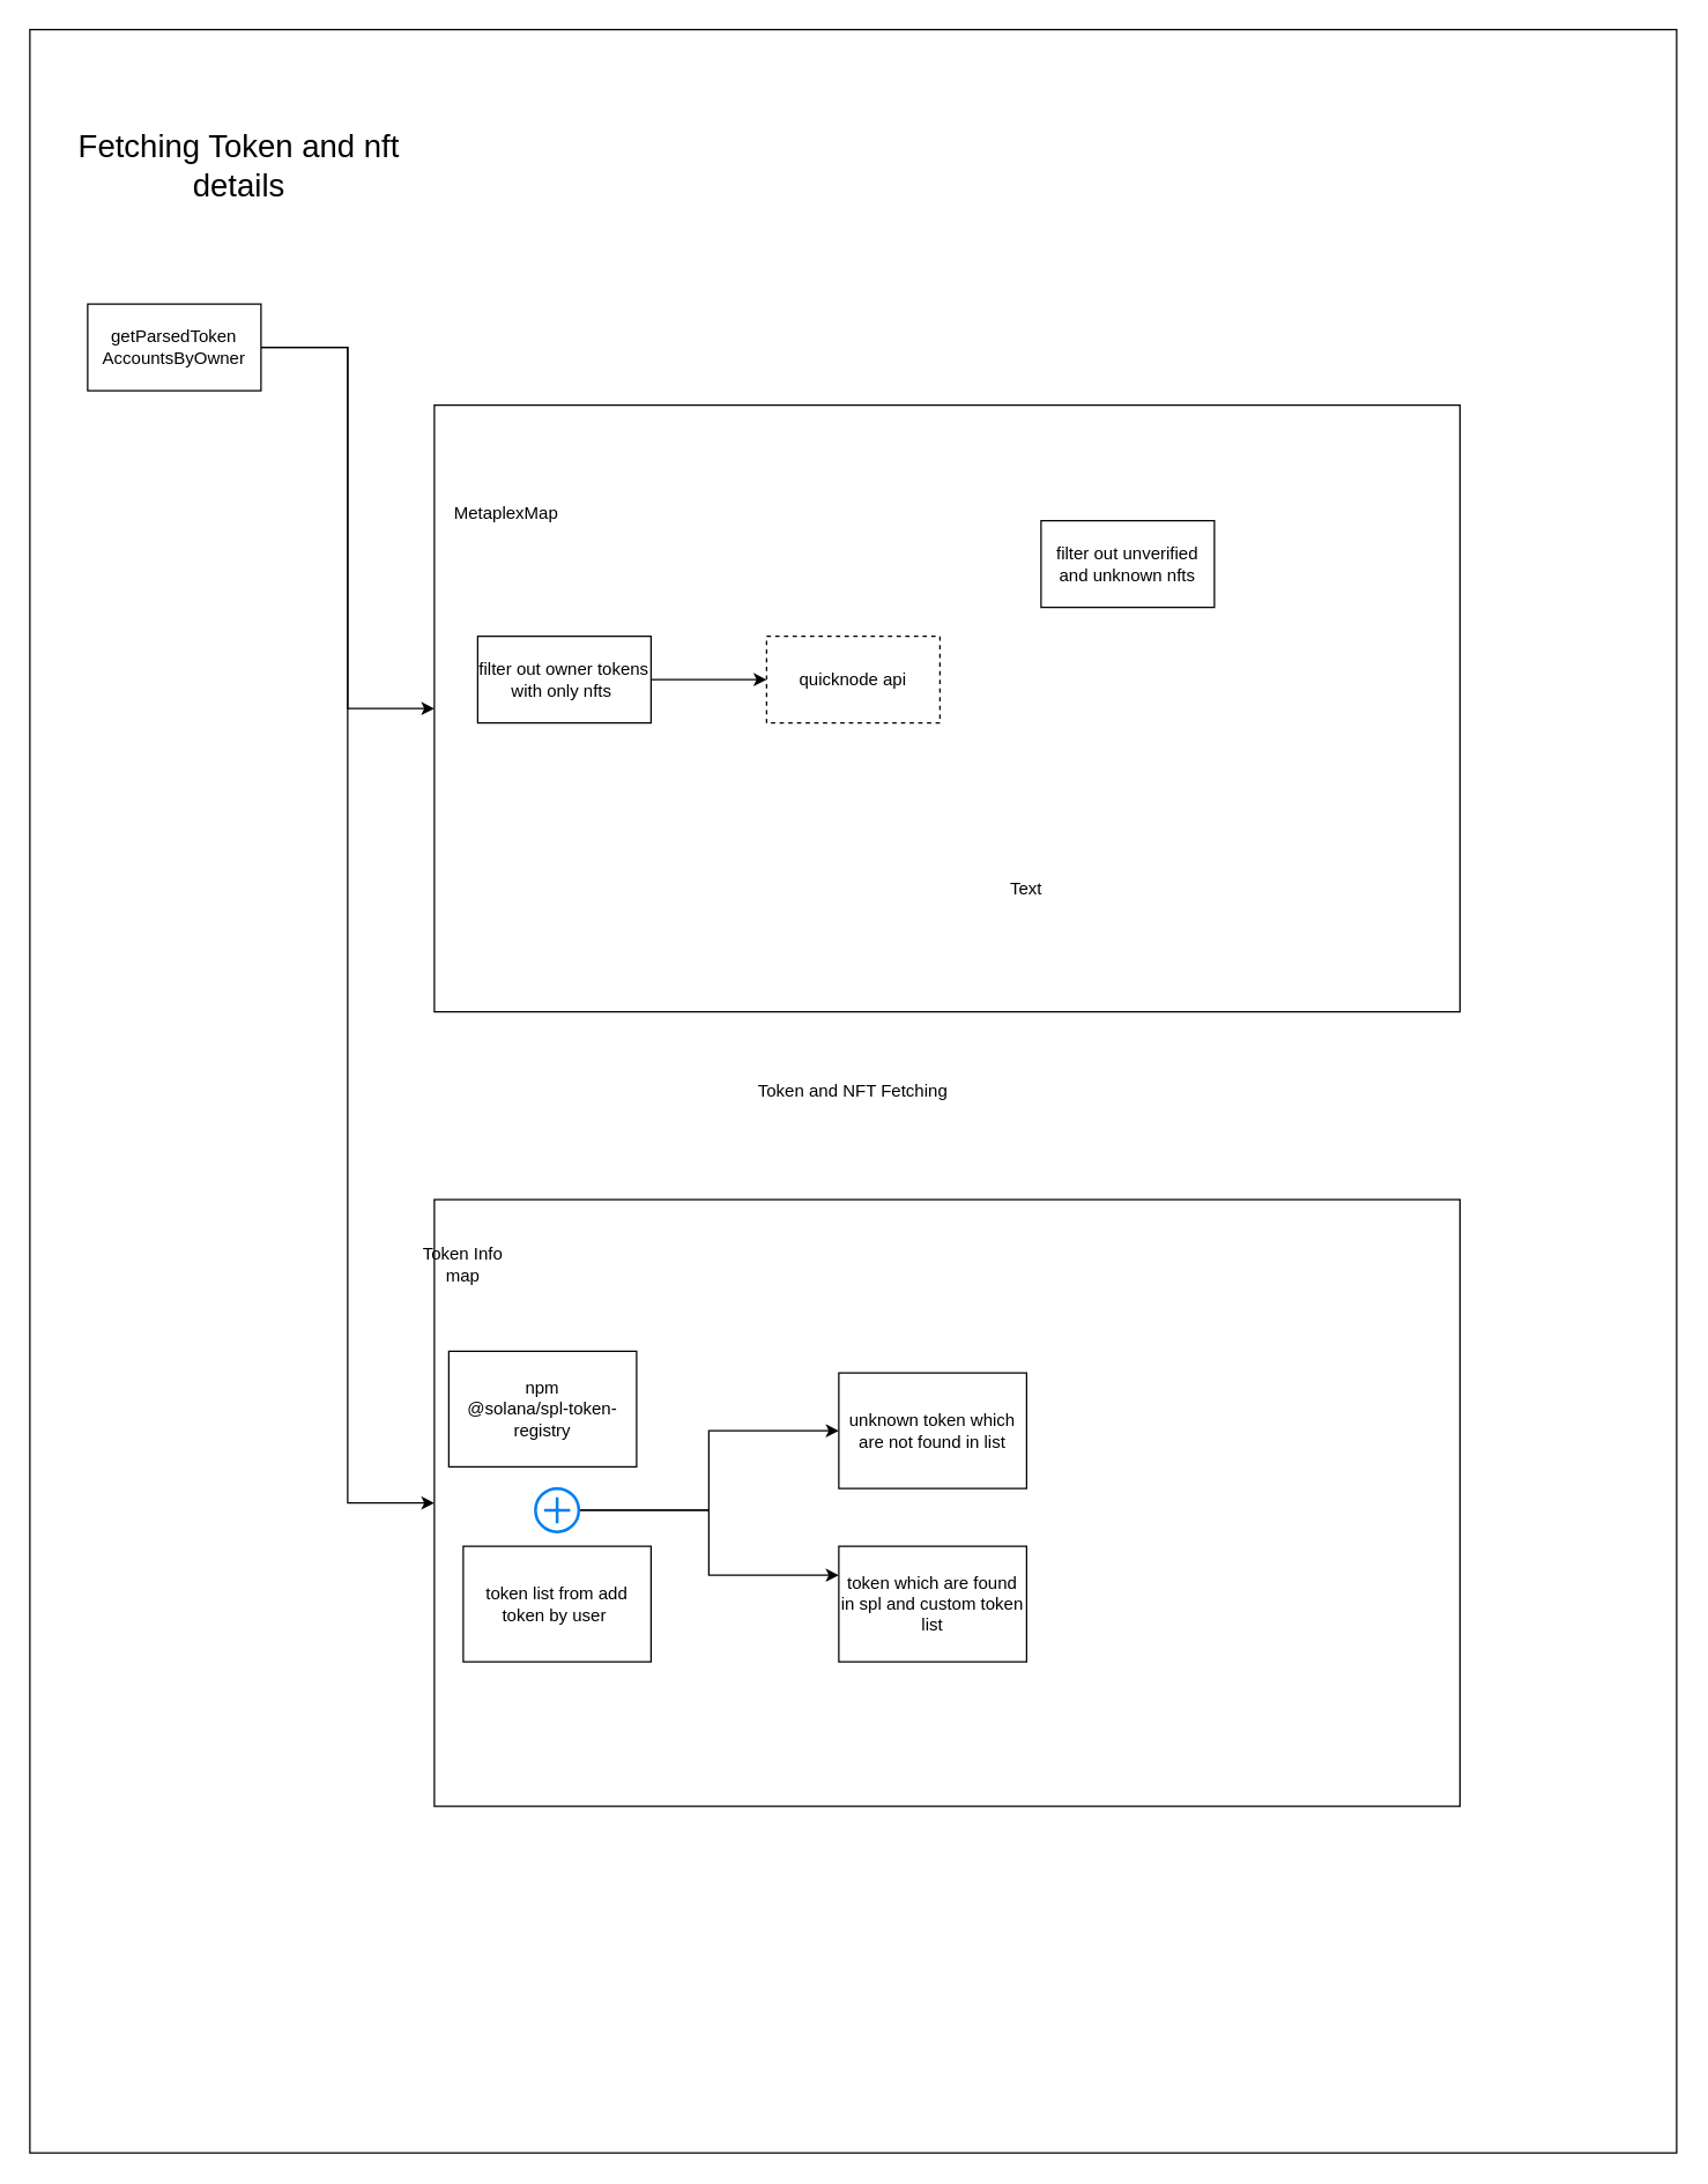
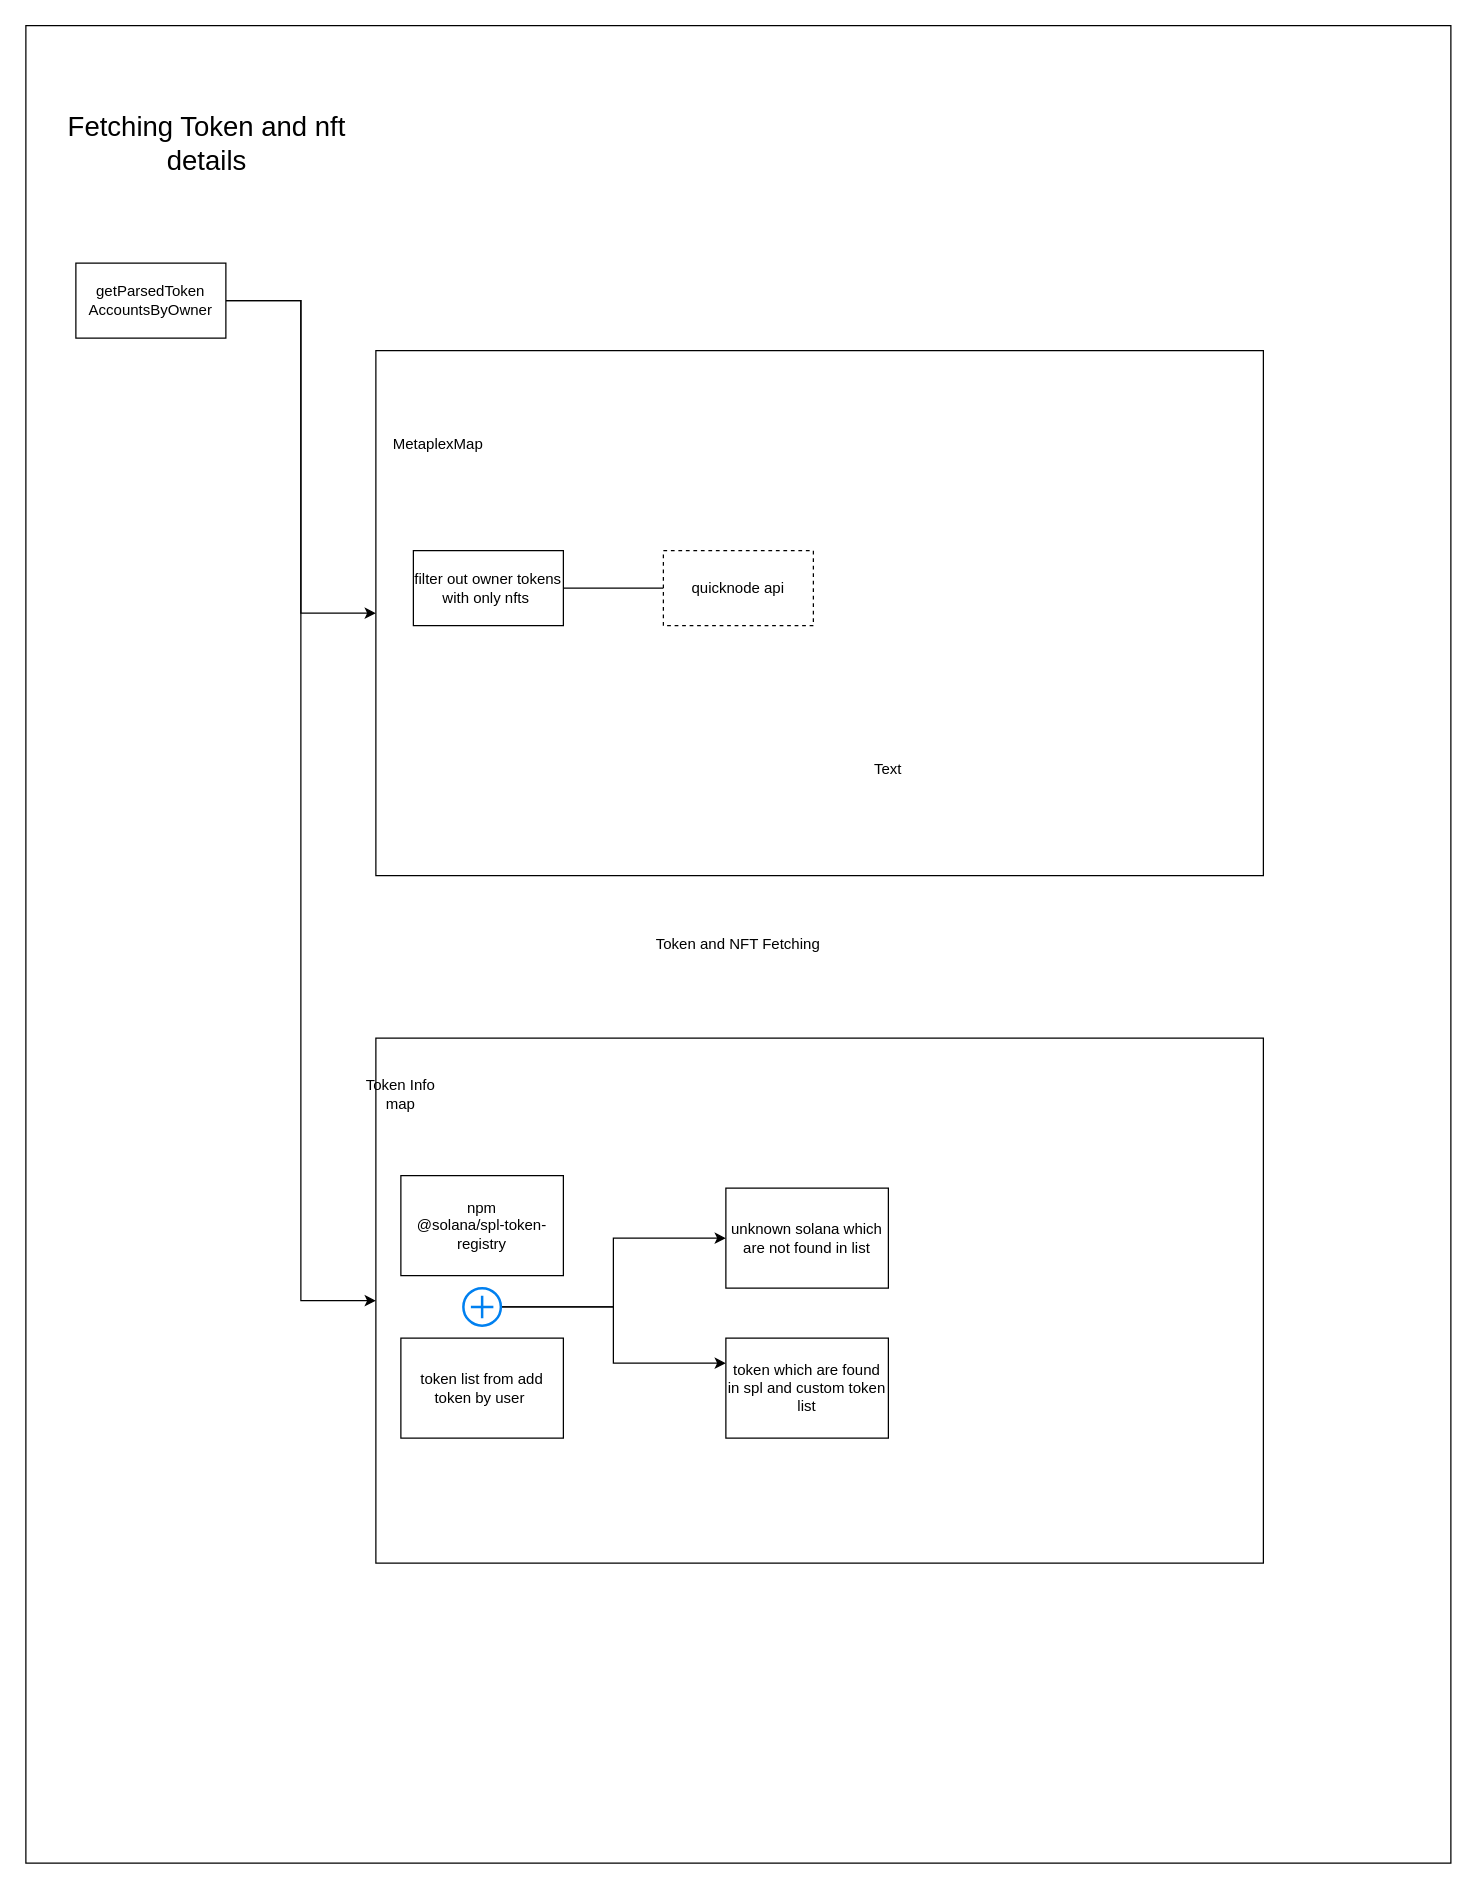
- <mxCell id="8" value="filter out unverified and unknown nfts" style="rounded=0;whiteSpace=wrap;html=1;" vertex="1" parent="1"><mxGeometry x="720" y="360" width="120" height="60" as="geometry" /></mxCell>
- <mxCell id="5" value="" style="edgeStyle=orthogonalEdgeStyle;rounded=0;orthogonalLoop=1;jettySize=auto;html=1;" edge="1" parent="1" source="6" target="7"><mxGeometry relative="1" as="geometry" /></mxCell>
+ <mxCell id="5" value="" style="edgeStyle=orthogonalEdgeStyle;rounded=0;orthogonalLoop=1;jettySize=auto;html=1;endArrow=none;" edge="1" parent="1" source="6" target="7"><mxGeometry relative="1" as="geometry" /></mxCell>
- <mxCell id="11" value="npm&lt;br&gt;@solana/spl-token-registry" style="rounded=0;whiteSpace=wrap;html=1;" vertex="1" parent="1"><mxGeometry x="310" y="935" width="130" height="80" as="geometry" /></mxCell>
+ <mxCell id="11" value="npm&lt;br&gt;@solana/spl-token-registry" style="rounded=0;whiteSpace=wrap;html=1;" vertex="1" parent="1"><mxGeometry x="320" y="940" width="130" height="80" as="geometry" /></mxCell>
- <mxCell id="16" value="unknown token which are not found in list" style="rounded=0;whiteSpace=wrap;html=1;" vertex="1" parent="1"><mxGeometry x="580" y="950" width="130" height="80" as="geometry" /></mxCell>
+ <mxCell id="16" value="unknown solana which are not found in list" style="rounded=0;whiteSpace=wrap;html=1;" vertex="1" parent="1"><mxGeometry x="580" y="950" width="130" height="80" as="geometry" /></mxCell>
